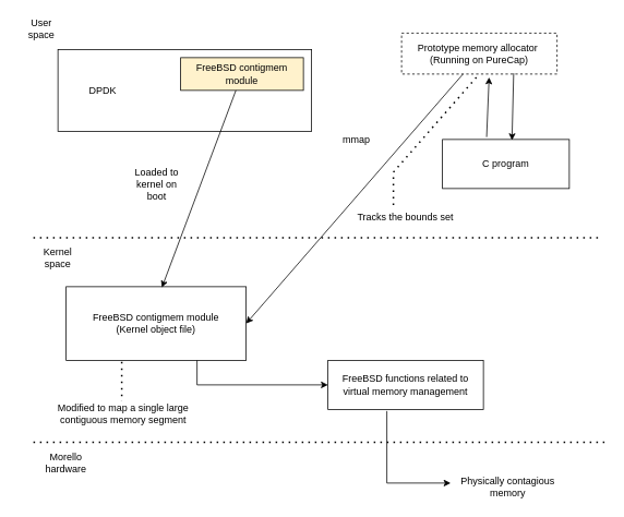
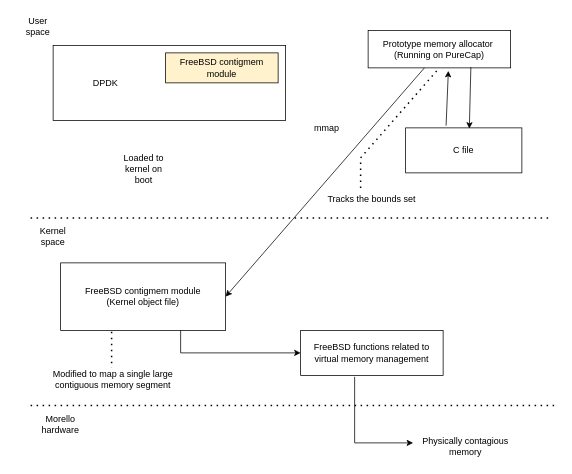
- <mxCell id="6" value="Prototype memory allocator&amp;nbsp;&lt;div&gt;(Running on PureCap)&lt;/div&gt;" style="rounded=0;whiteSpace=wrap;html=1;dashed=1;" vertex="1" parent="1"><mxGeometry x="490" y="40" width="190" height="50" as="geometry" /></mxCell>
+ <mxCell id="6" value="Prototype memory allocator&amp;nbsp;&lt;div&gt;(Running on PureCap)&lt;/div&gt;" style="rounded=0;whiteSpace=wrap;html=1;" vertex="1" parent="1"><mxGeometry x="490" y="40" width="190" height="50" as="geometry" /></mxCell>
- <mxCell id="9" value="DPDK" style="text;html=1;align=center;verticalAlign=middle;whiteSpace=wrap;rounded=0;" vertex="1" parent="1"><mxGeometry x="95" y="95" width="60" height="30" as="geometry" /></mxCell>
+ <mxCell id="9" value="DPDK" style="text;html=1;align=center;verticalAlign=middle;whiteSpace=wrap;rounded=0;" vertex="1" parent="1"><mxGeometry x="110" y="95" width="60" height="30" as="geometry" /></mxCell>
- <mxCell id="13" value="C program" style="rounded=0;whiteSpace=wrap;html=1;" vertex="1" parent="1"><mxGeometry x="540" y="170" width="155" height="60" as="geometry" /></mxCell>
+ <mxCell id="13" value="C file" style="rounded=0;whiteSpace=wrap;html=1;" vertex="1" parent="1"><mxGeometry x="540" y="170" width="155" height="60" as="geometry" /></mxCell>
- <mxCell id="8" value="" style="endArrow=classic;html=1;rounded=0;entryX=0.532;entryY=0.011;entryDx=0;entryDy=0;entryPerimeter=0;" edge="1" parent="1" source="5" target="7"><mxGeometry width="50" height="50" relative="1" as="geometry"><mxPoint x="370" y="170" as="sourcePoint" /><mxPoint x="420" y="120" as="targetPoint" /></mxGeometry></mxCell>
